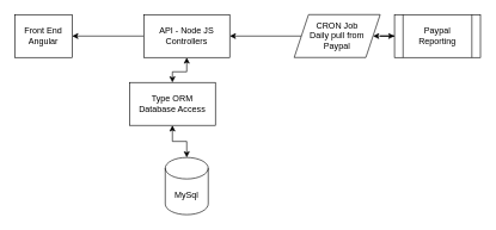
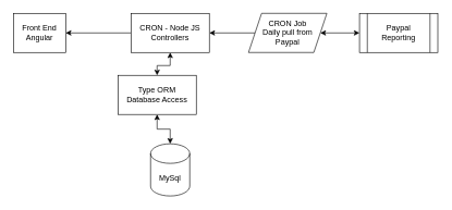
- <mxCell id="5" value="API - Node JS&lt;br&gt;Controllers" style="rounded=0;whiteSpace=wrap;html=1;" parent="1" vertex="1"><mxGeometry x="200" y="20" width="120" height="60" as="geometry" /></mxCell>
+ <mxCell id="5" value="CRON - Node JS&lt;br&gt;Controllers" style="rounded=0;whiteSpace=wrap;html=1;" parent="1" vertex="1"><mxGeometry x="200" y="20" width="120" height="60" as="geometry" /></mxCell>
- <mxCell id="12" value="CRON Job&lt;br&gt;Daily pull from&lt;br&gt;Paypal" style="shape=parallelogram;perimeter=parallelogramPerimeter;whiteSpace=wrap;html=1;fixedSize=1;" parent="1" vertex="1"><mxGeometry x="410" y="20" width="120" height="60" as="geometry" /></mxCell>
+ <mxCell id="12" value="CRON Job&lt;br&gt;Daily pull from&lt;br&gt;Paypal" style="shape=parallelogram;perimeter=parallelogramPerimeter;whiteSpace=wrap;html=1;fixedSize=1;" parent="1" vertex="1"><mxGeometry x="380" y="20" width="120" height="60" as="geometry" /></mxCell>
